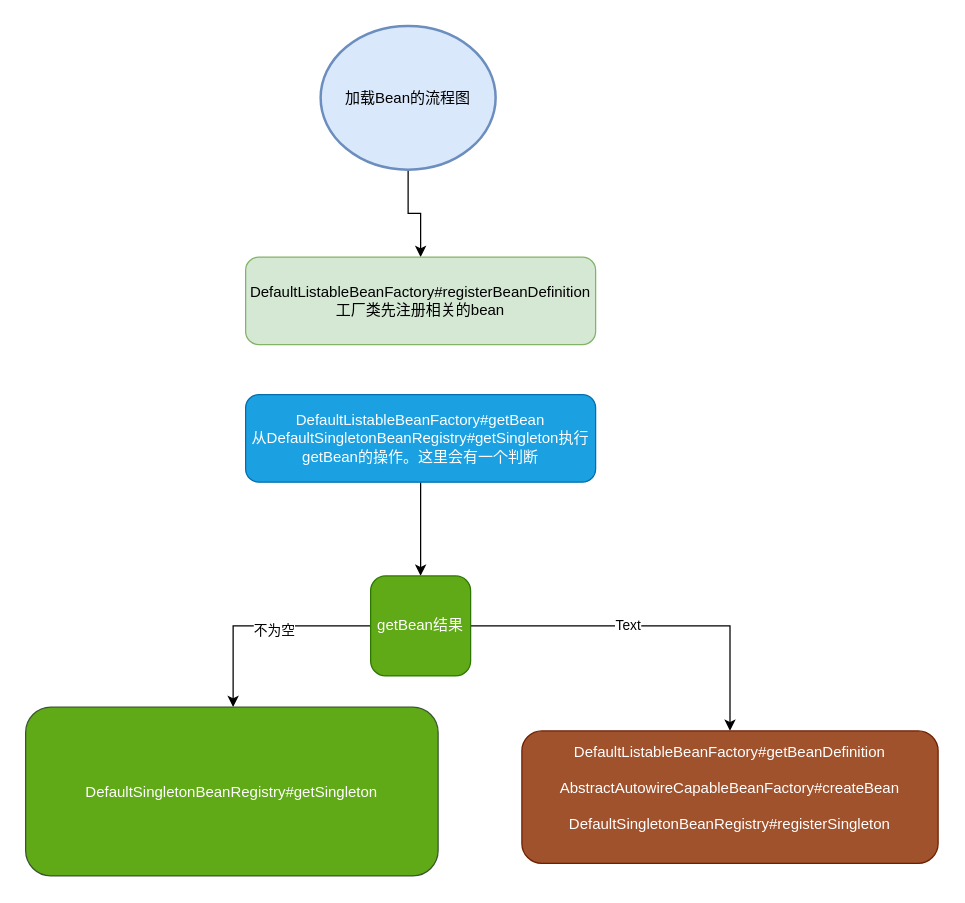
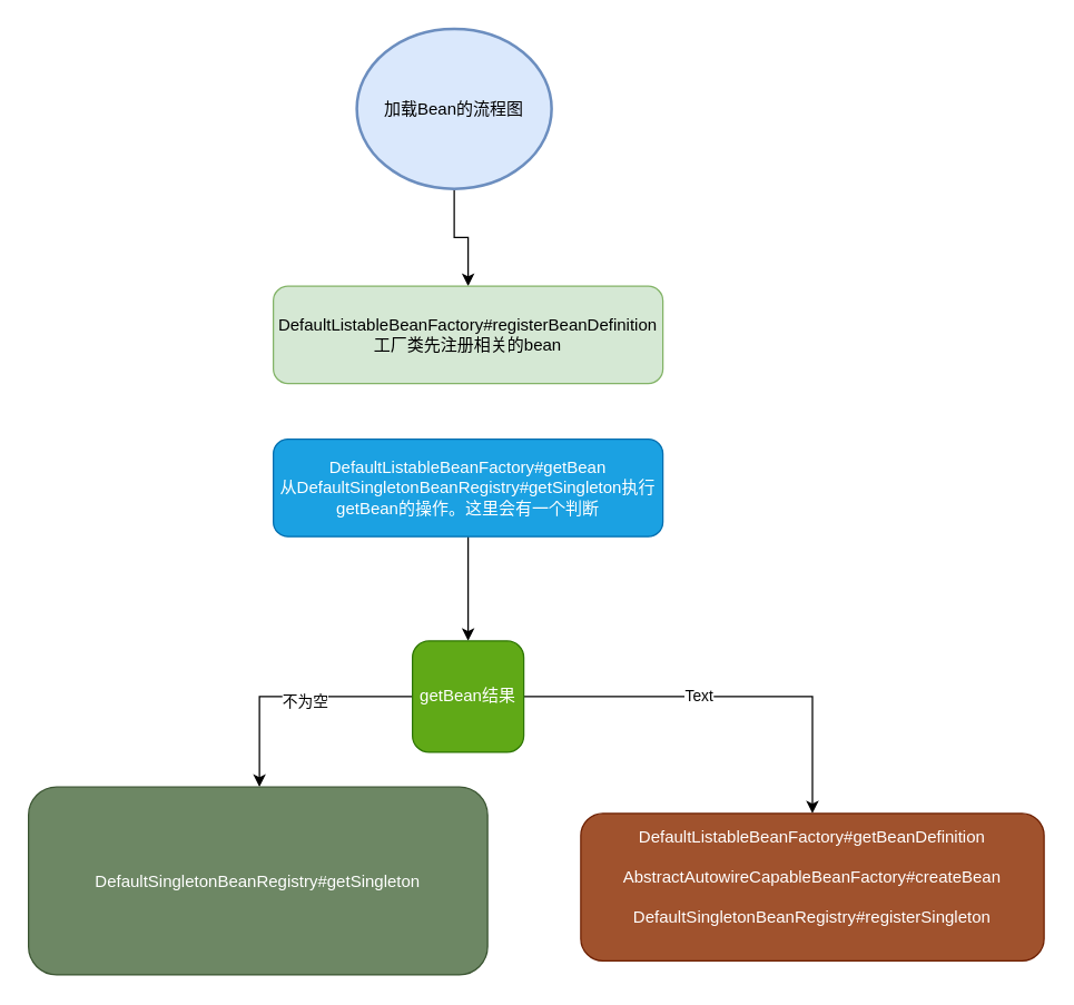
- <mxCell id="13" value="DefaultSingletonBeanRegistry#getSingleton" style="rounded=1;whiteSpace=wrap;fillColor=#60a917;fontColor=#ffffff;strokeColor=#3A5431;" vertex="1" parent="1"><mxGeometry x="20" y="565" width="330" height="135" as="geometry" /></mxCell>
+ <mxCell id="13" value="DefaultSingletonBeanRegistry#getSingleton" style="rounded=1;whiteSpace=wrap;fillColor=#6d8764;fontColor=#ffffff;strokeColor=#3A5431;" vertex="1" parent="1"><mxGeometry x="20" y="565" width="330" height="135" as="geometry" /></mxCell>
